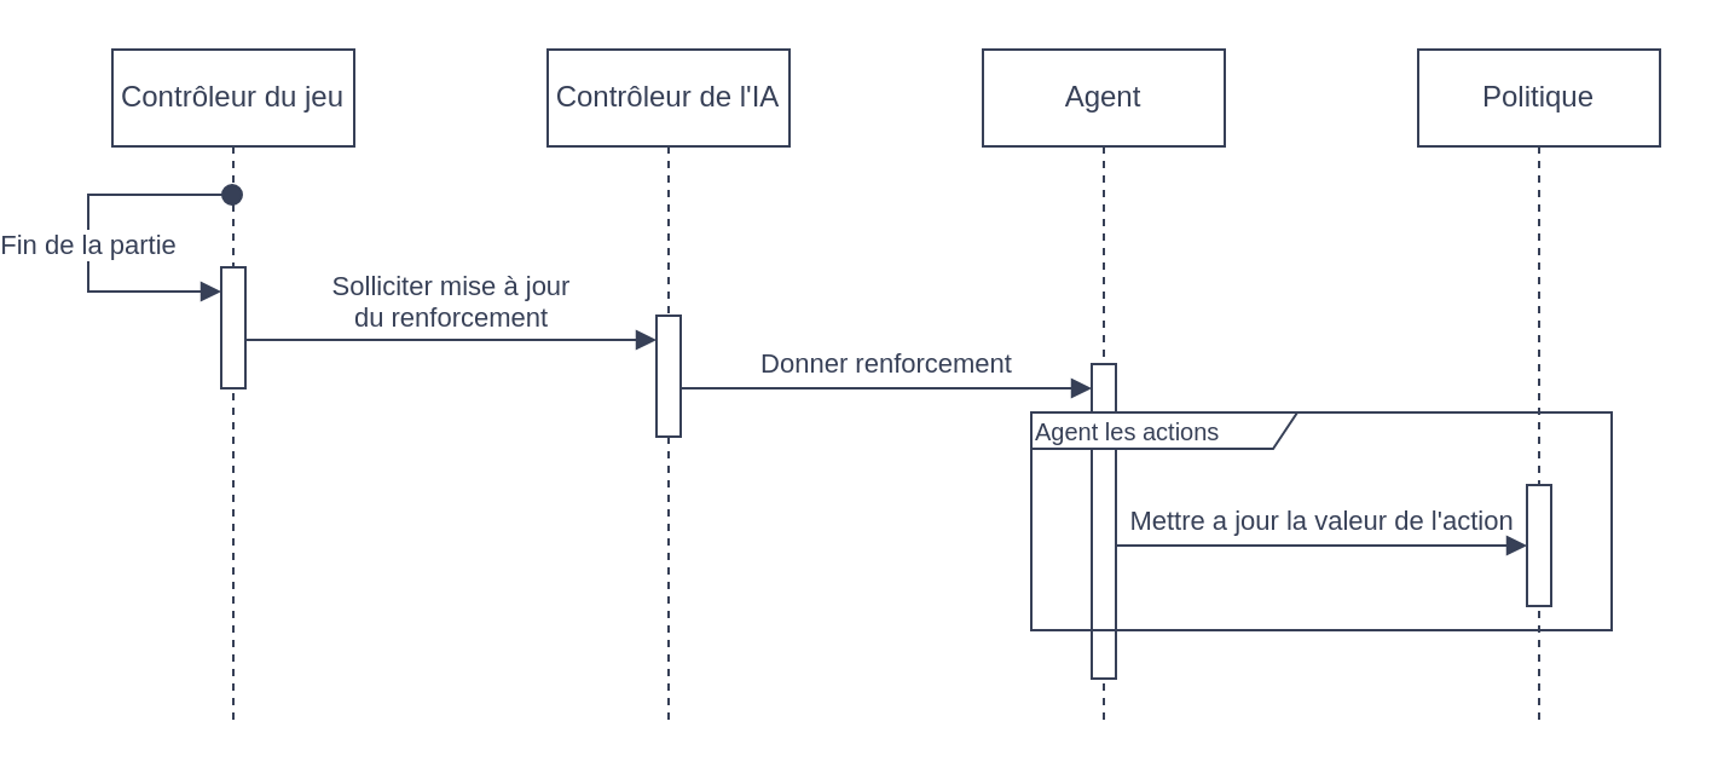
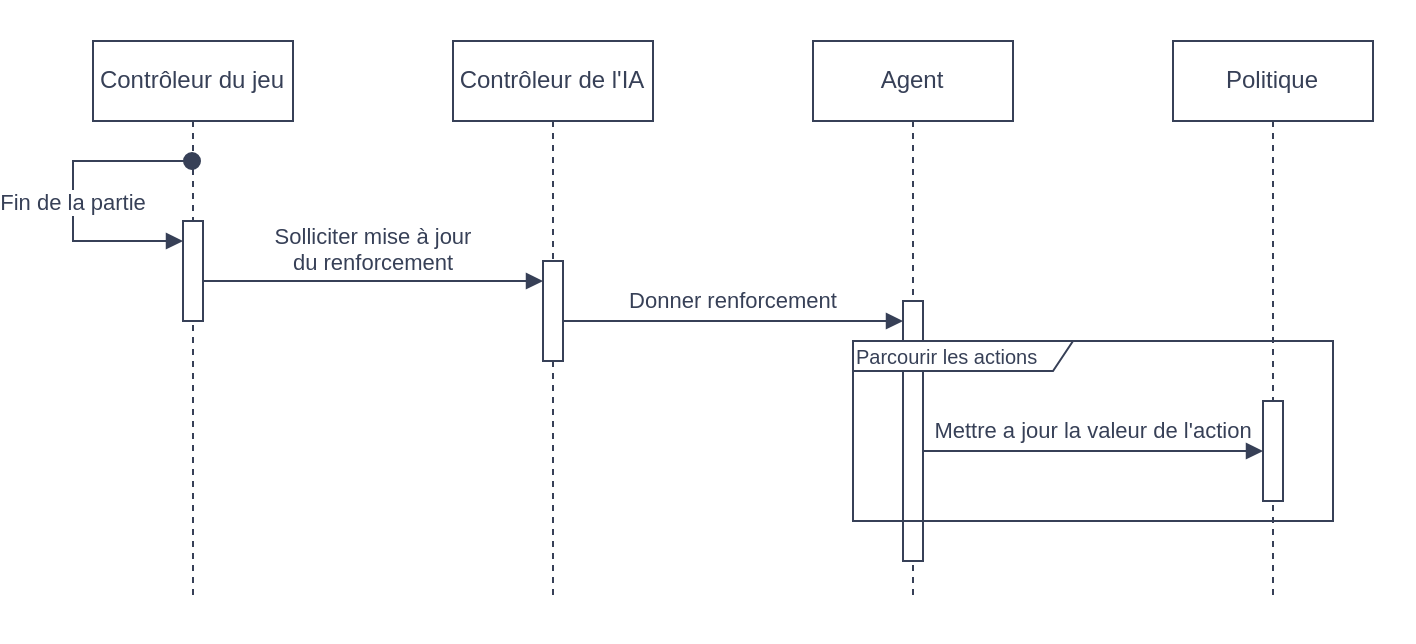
- <mxCell id="14" value="&lt;span style=&quot;font-size: 10px;&quot;&gt;Agent les actions&lt;/span&gt;" style="shape=umlFrame;whiteSpace=wrap;html=1;pointerEvents=0;width=110;height=15;align=left;strokeColor=#374057;fontColor=#374057;" parent="1" vertex="1"><mxGeometry x="400" y="170" width="240" height="90" as="geometry" /></mxCell>
+ <mxCell id="14" value="&lt;span style=&quot;font-size: 10px;&quot;&gt;Parcourir les actions&lt;/span&gt;" style="shape=umlFrame;whiteSpace=wrap;html=1;pointerEvents=0;width=110;height=15;align=left;strokeColor=#374057;fontColor=#374057;" parent="1" vertex="1"><mxGeometry x="400" y="170" width="240" height="90" as="geometry" /></mxCell>
